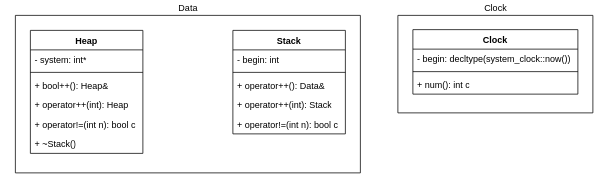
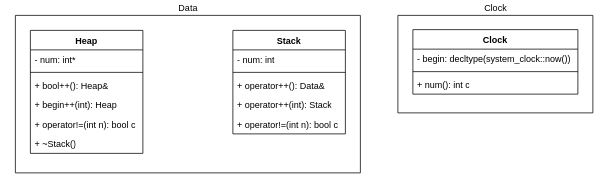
- <mxCell id="5" value="- system: int*" style="text;strokeColor=none;fillColor=none;align=left;verticalAlign=top;spacingLeft=4;spacingRight=4;overflow=hidden;rotatable=0;points=[[0,0.5],[1,0.5]];portConstraint=eastwest;whiteSpace=wrap;html=1;" parent="4" vertex="1"><mxGeometry y="26" width="150" height="26" as="geometry" /></mxCell>
+ <mxCell id="5" value="- num: int*" style="text;strokeColor=none;fillColor=none;align=left;verticalAlign=top;spacingLeft=4;spacingRight=4;overflow=hidden;rotatable=0;points=[[0,0.5],[1,0.5]];portConstraint=eastwest;whiteSpace=wrap;html=1;" parent="4" vertex="1"><mxGeometry y="26" width="150" height="26" as="geometry" /></mxCell>
- <mxCell id="12" value="- begin: int" style="text;strokeColor=none;fillColor=none;align=left;verticalAlign=top;spacingLeft=4;spacingRight=4;overflow=hidden;rotatable=0;points=[[0,0.5],[1,0.5]];portConstraint=eastwest;whiteSpace=wrap;html=1;" parent="11" vertex="1"><mxGeometry y="26" width="150" height="26" as="geometry" /></mxCell>
+ <mxCell id="12" value="- num: int" style="text;strokeColor=none;fillColor=none;align=left;verticalAlign=top;spacingLeft=4;spacingRight=4;overflow=hidden;rotatable=0;points=[[0,0.5],[1,0.5]];portConstraint=eastwest;whiteSpace=wrap;html=1;" parent="11" vertex="1"><mxGeometry y="26" width="150" height="26" as="geometry" /></mxCell>
- <mxCell id="8" value="+ operator++(int): Heap" style="text;strokeColor=none;fillColor=none;align=left;verticalAlign=top;spacingLeft=4;spacingRight=4;overflow=hidden;rotatable=0;points=[[0,0.5],[1,0.5]];portConstraint=eastwest;whiteSpace=wrap;html=1;" parent="4" vertex="1"><mxGeometry y="86" width="150" height="26" as="geometry" /></mxCell>
+ <mxCell id="8" value="+ begin++(int): Heap" style="text;strokeColor=none;fillColor=none;align=left;verticalAlign=top;spacingLeft=4;spacingRight=4;overflow=hidden;rotatable=0;points=[[0,0.5],[1,0.5]];portConstraint=eastwest;whiteSpace=wrap;html=1;" parent="4" vertex="1"><mxGeometry y="86" width="150" height="26" as="geometry" /></mxCell>
